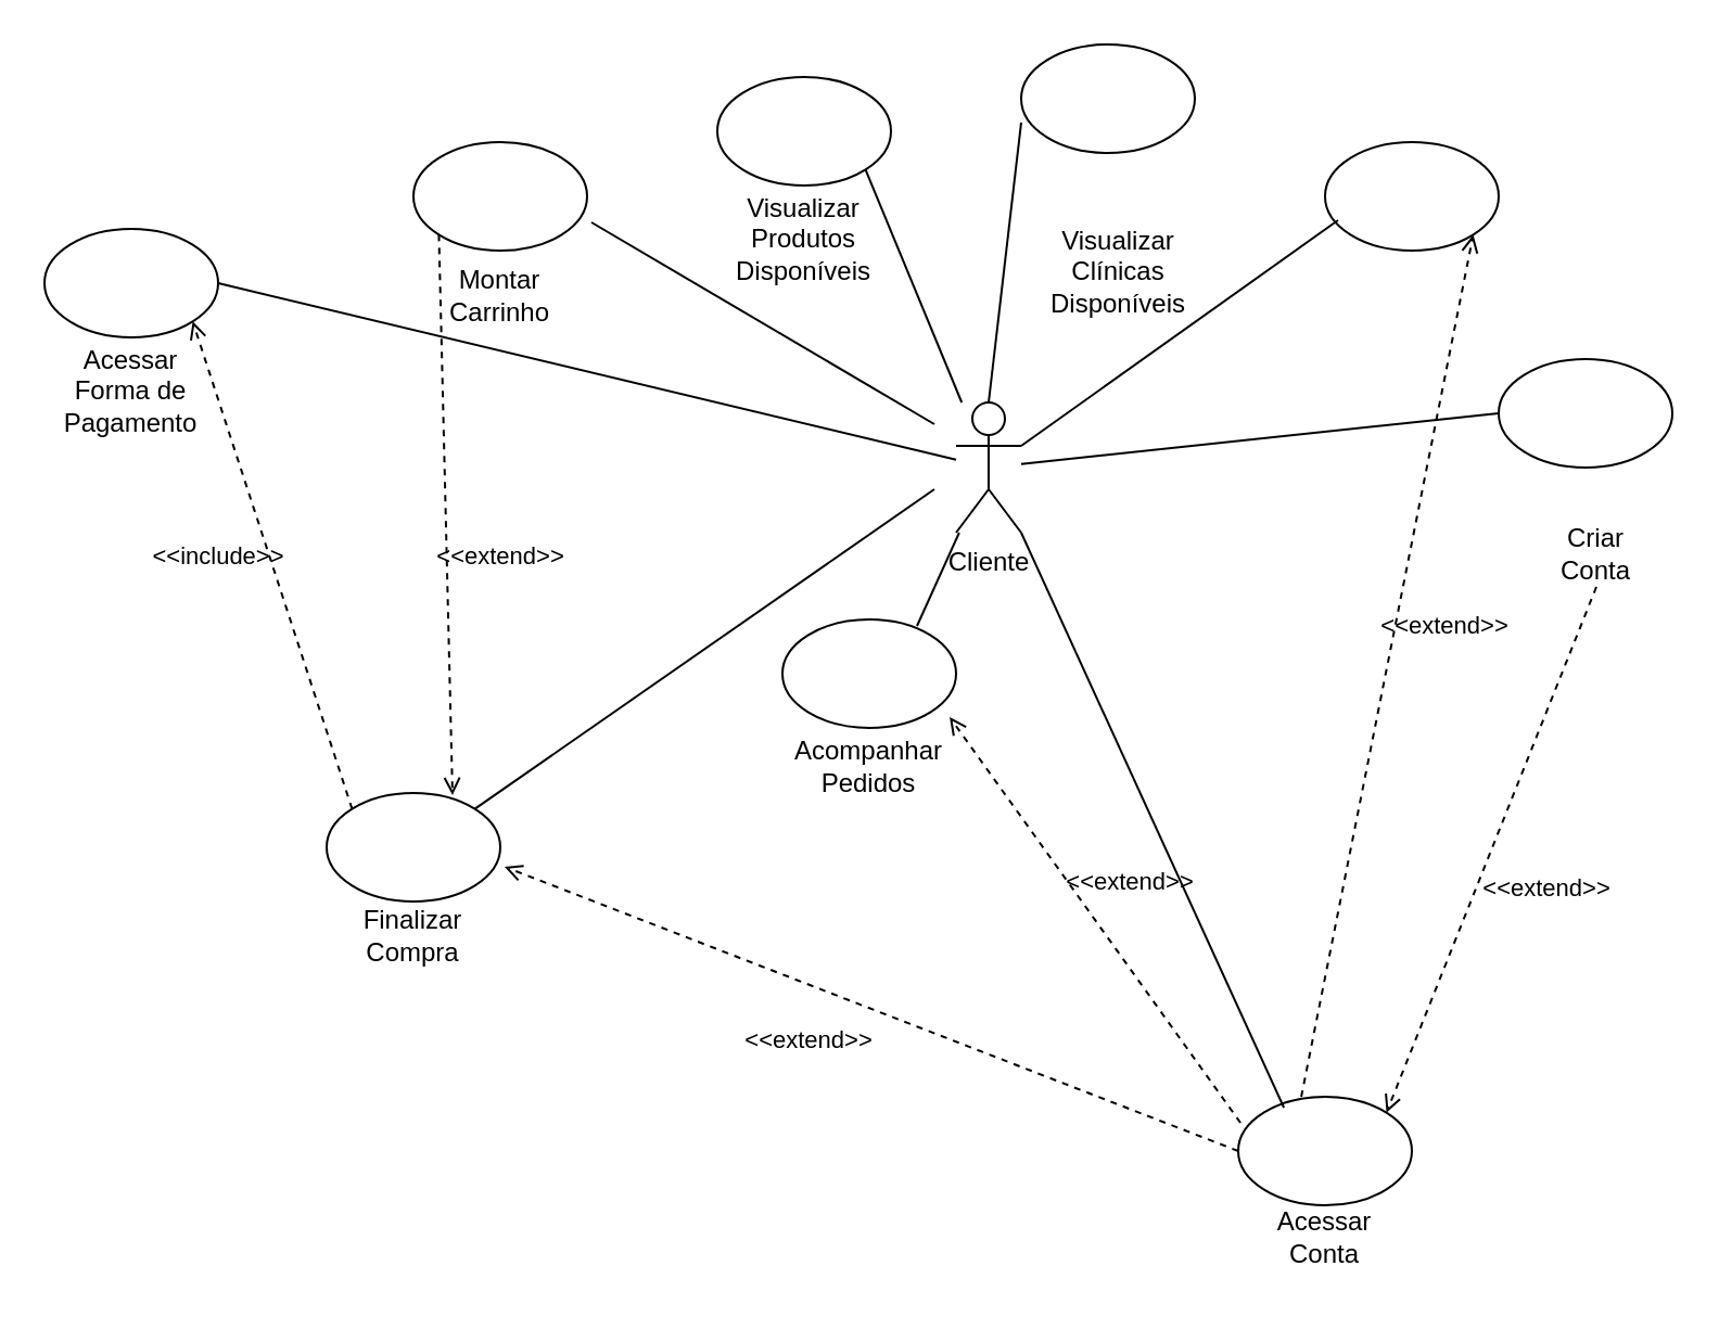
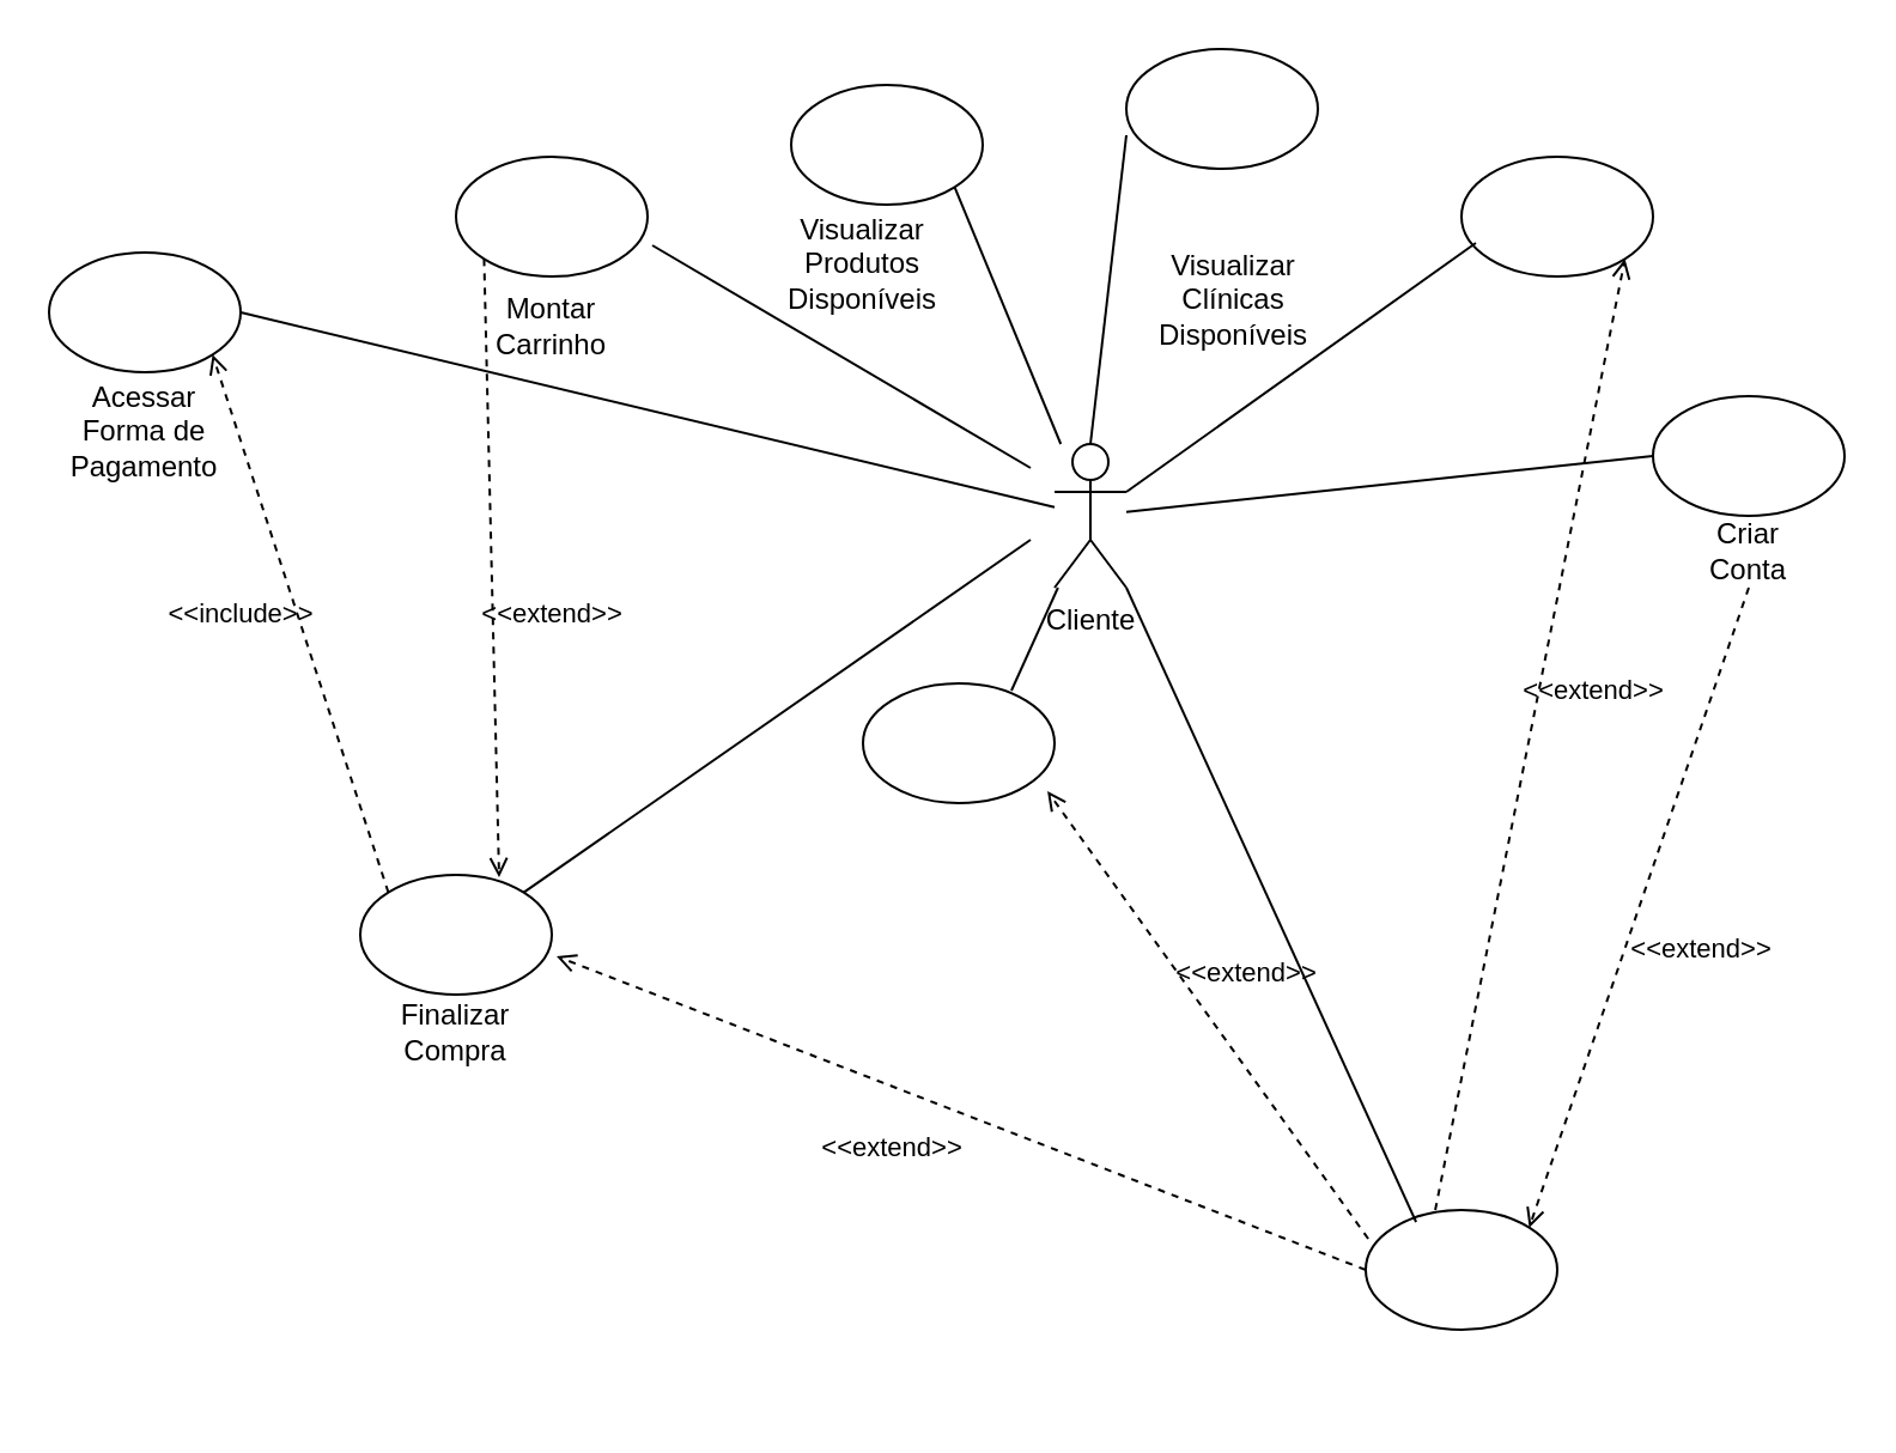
- <mxCell id="8" value="Visualizar Produtos Disponíveis" style="text;html=1;strokeColor=none;fillColor=none;align=center;verticalAlign=middle;whiteSpace=wrap;rounded=0;" parent="1" vertex="1"><mxGeometry x="340" y="95" width="60" height="30" as="geometry" /></mxCell>
+ <mxCell id="8" value="Visualizar Produtos Disponíveis" style="text;html=1;strokeColor=none;fillColor=none;align=center;verticalAlign=middle;whiteSpace=wrap;rounded=0;" parent="1" vertex="1"><mxGeometry x="330" y="95" width="60" height="30" as="geometry" /></mxCell>
- <mxCell id="4" value="Criar Conta" style="text;html=1;strokeColor=none;fillColor=none;align=center;verticalAlign=middle;whiteSpace=wrap;rounded=0;" parent="1" vertex="1"><mxGeometry x="705" y="240" width="60" height="30" as="geometry" /></mxCell>
+ <mxCell id="4" value="Criar Conta" style="text;html=1;strokeColor=none;fillColor=none;align=center;verticalAlign=middle;whiteSpace=wrap;rounded=0;" parent="1" vertex="1"><mxGeometry x="700" y="215" width="60" height="30" as="geometry" /></mxCell>
- <mxCell id="22" value="Acompanhar Pedidos" style="text;html=1;strokeColor=none;fillColor=none;align=center;verticalAlign=middle;whiteSpace=wrap;rounded=0;" parent="1" vertex="1"><mxGeometry x="370" y="338.2" width="60" height="30" as="geometry" /></mxCell>
- <mxCell id="10" value="Acessar Conta" style="text;html=1;strokeColor=none;fillColor=none;align=center;verticalAlign=middle;whiteSpace=wrap;rounded=0;" parent="1" vertex="1"><mxGeometry x="580" y="555" width="60" height="30" as="geometry" /></mxCell>
